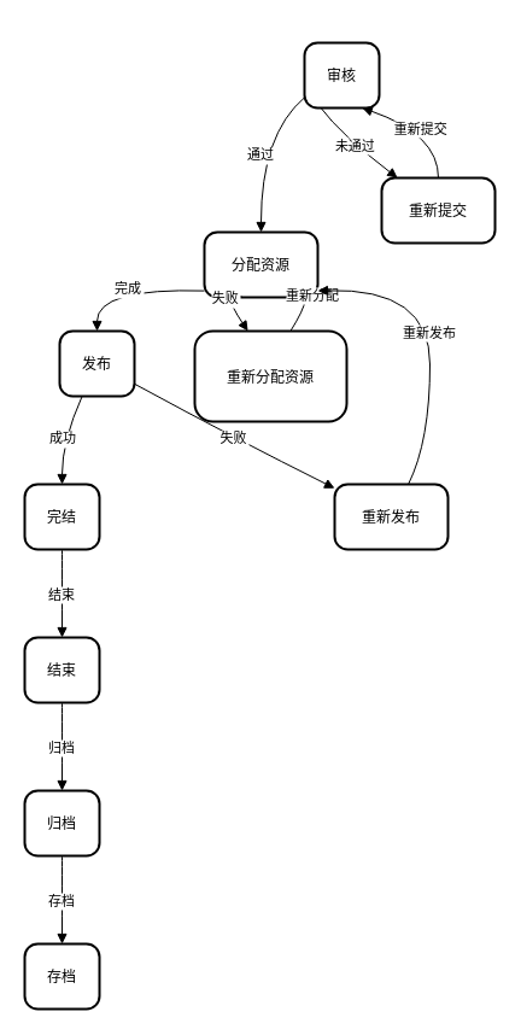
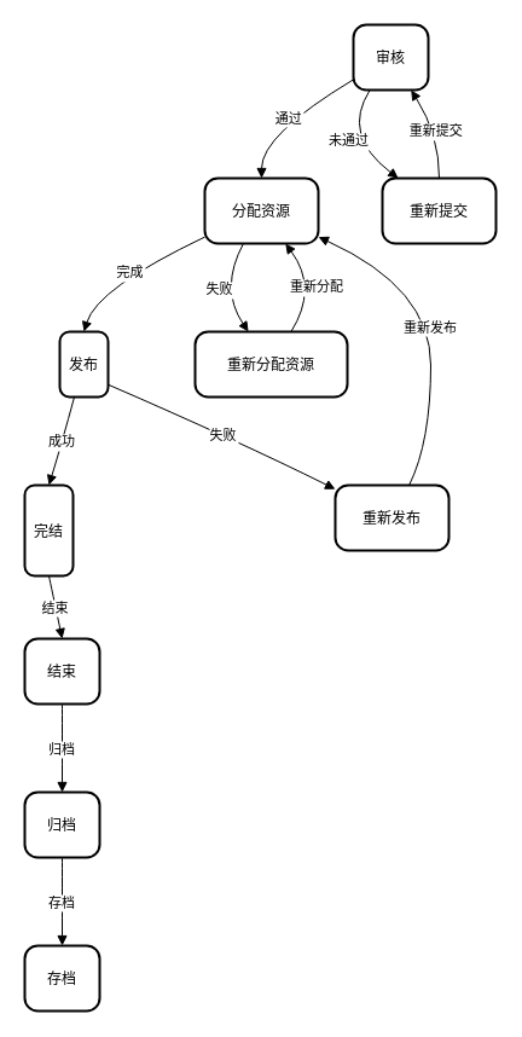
- <mxCell id="2" value="审核" style="rounded=1;arcSize=20;strokeWidth=2" vertex="1" parent="1"><mxGeometry x="252" y="35" width="62" height="54" as="geometry" /></mxCell>
+ <mxCell id="2" value="审核" style="rounded=1;arcSize=20;strokeWidth=2" vertex="1" parent="1"><mxGeometry x="292" y="20" width="62" height="54" as="geometry" /></mxCell>
- <mxCell id="3" value="分配资源" style="rounded=1;arcSize=20;strokeWidth=2" vertex="1" parent="1"><mxGeometry x="169" y="192" width="94" height="54" as="geometry" /></mxCell>
+ <mxCell id="3" value="分配资源" style="rounded=1;arcSize=20;strokeWidth=2" vertex="1" parent="1"><mxGeometry x="169" y="147" width="94" height="54" as="geometry" /></mxCell>
- <mxCell id="5" value="发布" style="rounded=1;arcSize=20;strokeWidth=2" vertex="1" parent="1"><mxGeometry x="49" y="274" width="62" height="54" as="geometry" /></mxCell>
+ <mxCell id="5" value="发布" style="rounded=1;arcSize=20;strokeWidth=2" vertex="1" parent="1"><mxGeometry x="49" y="274" width="40" height="54" as="geometry" /></mxCell>
- <mxCell id="6" value="重新分配资源" style="rounded=1;arcSize=20;strokeWidth=2" vertex="1" parent="1"><mxGeometry x="161" y="274" width="126" height="75" as="geometry" /></mxCell>
+ <mxCell id="6" value="重新分配资源" style="rounded=1;arcSize=20;strokeWidth=2" vertex="1" parent="1"><mxGeometry x="161" y="274" width="126" height="54" as="geometry" /></mxCell>
- <mxCell id="7" value="完结" style="rounded=1;arcSize=20;strokeWidth=2" vertex="1" parent="1"><mxGeometry x="20" y="401" width="62" height="54" as="geometry" /></mxCell>
+ <mxCell id="7" value="完结" style="rounded=1;arcSize=20;strokeWidth=2" vertex="1" parent="1"><mxGeometry x="20" y="401" width="40" height="75" as="geometry" /></mxCell>
